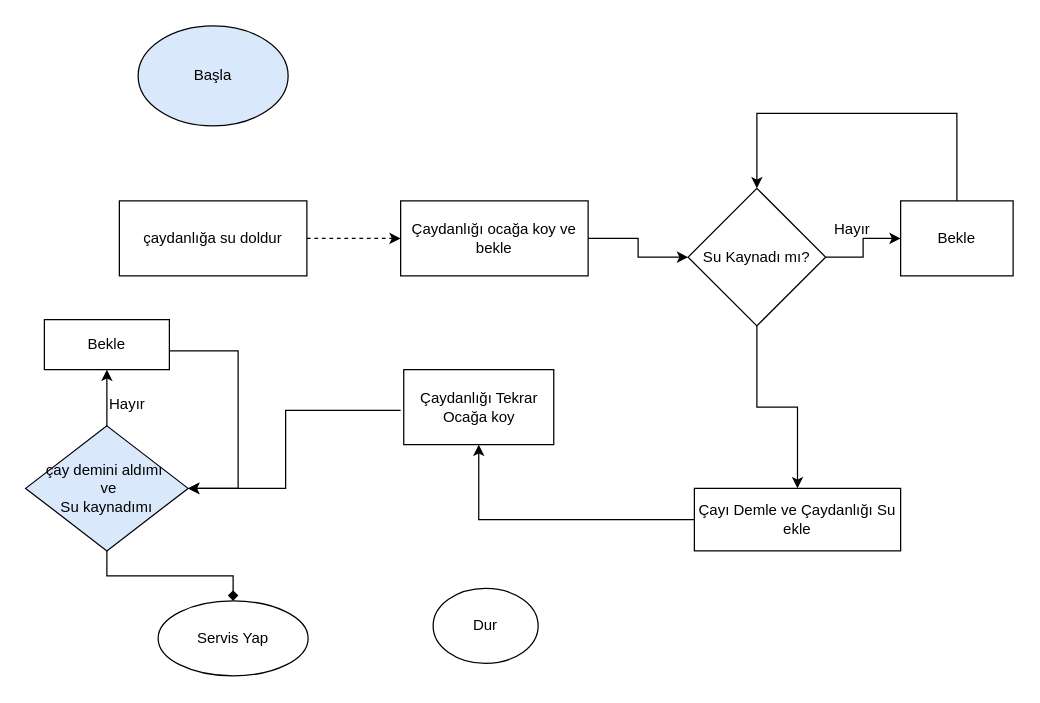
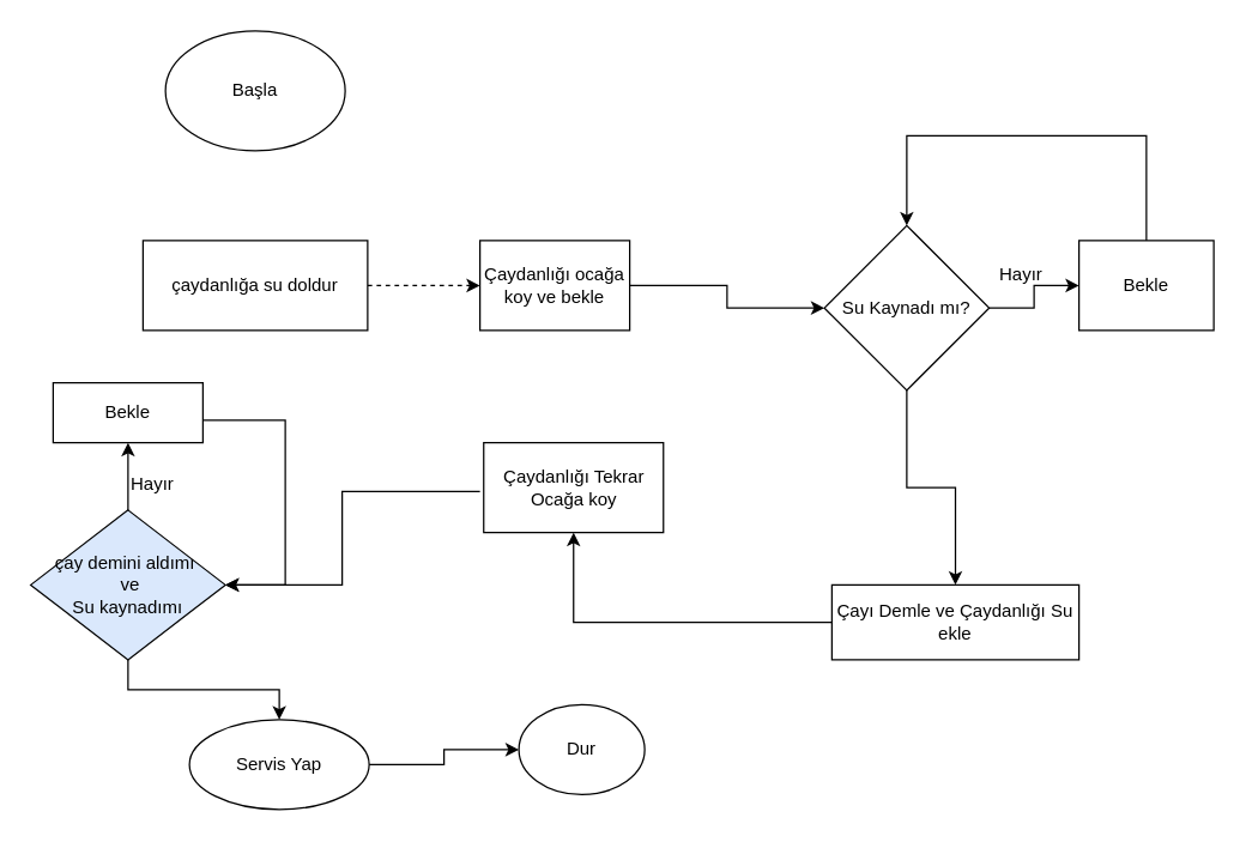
- <mxCell id="2" value="Başla" style="ellipse;whiteSpace=wrap;html=1;fillColor=#dae8fc;" vertex="1" parent="1"><mxGeometry x="110" y="20" width="120" height="80" as="geometry" /></mxCell>
+ <mxCell id="2" value="Başla" style="ellipse;whiteSpace=wrap;html=1;" vertex="1" parent="1"><mxGeometry x="110" y="20" width="120" height="80" as="geometry" /></mxCell>
- <mxCell id="6" value="Çaydanlığı ocağa koy ve bekle" style="rounded=0;whiteSpace=wrap;html=1;" vertex="1" parent="1"><mxGeometry x="320" y="160" width="150" height="60" as="geometry" /></mxCell>
+ <mxCell id="6" value="Çaydanlığı ocağa koy ve bekle" style="rounded=0;whiteSpace=wrap;html=1;" vertex="1" parent="1"><mxGeometry x="320" y="160" width="100" height="60" as="geometry" /></mxCell>
- <mxCell id="18" value="" style="edgeStyle=orthogonalEdgeStyle;rounded=0;orthogonalLoop=1;jettySize=auto;html=1;endArrow=diamond;" edge="1" parent="1" source="19" target="24"><mxGeometry relative="1" as="geometry" /></mxCell>
+ <mxCell id="18" value="" style="edgeStyle=orthogonalEdgeStyle;rounded=0;orthogonalLoop=1;jettySize=auto;html=1;" edge="1" parent="1" source="19" target="24"><mxGeometry relative="1" as="geometry" /></mxCell>
+ <mxCell id="23" value="" style="edgeStyle=orthogonalEdgeStyle;rounded=0;orthogonalLoop=1;jettySize=auto;html=1;" edge="1" parent="1" source="24" target="25"><mxGeometry relative="1" as="geometry" /></mxCell>
